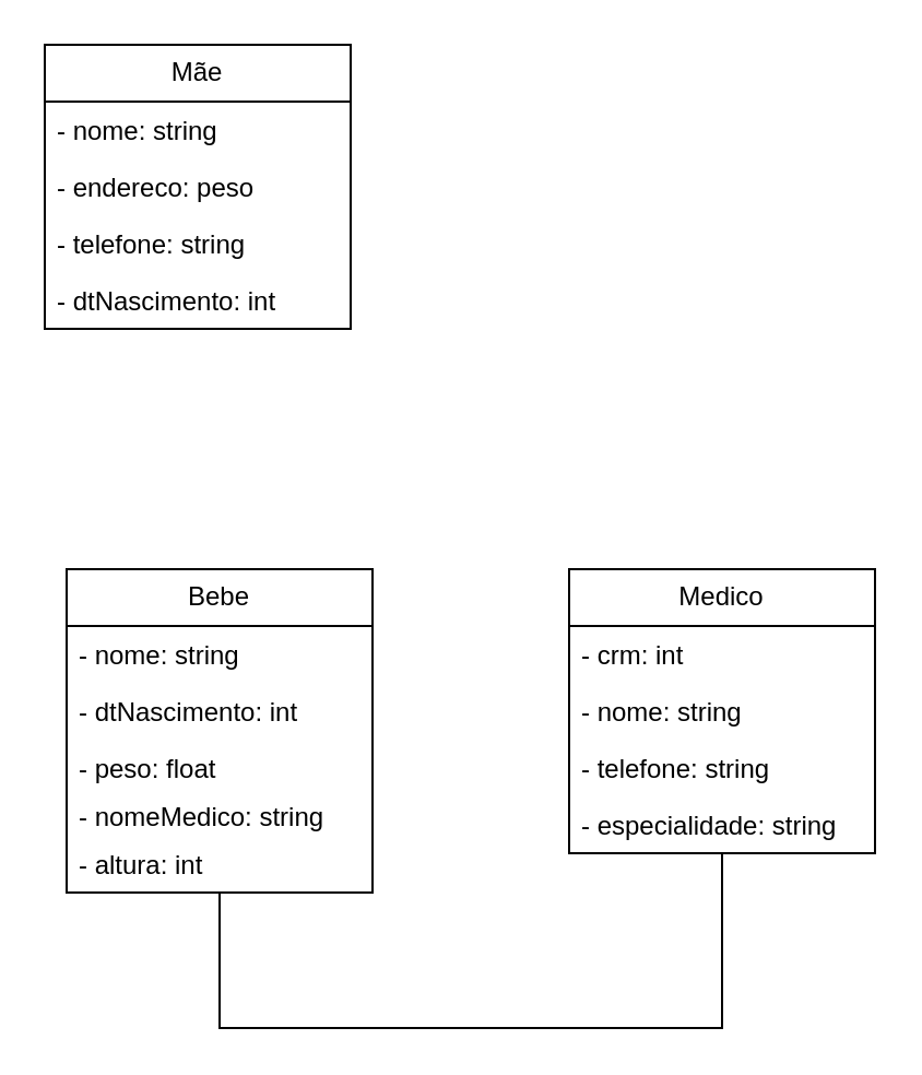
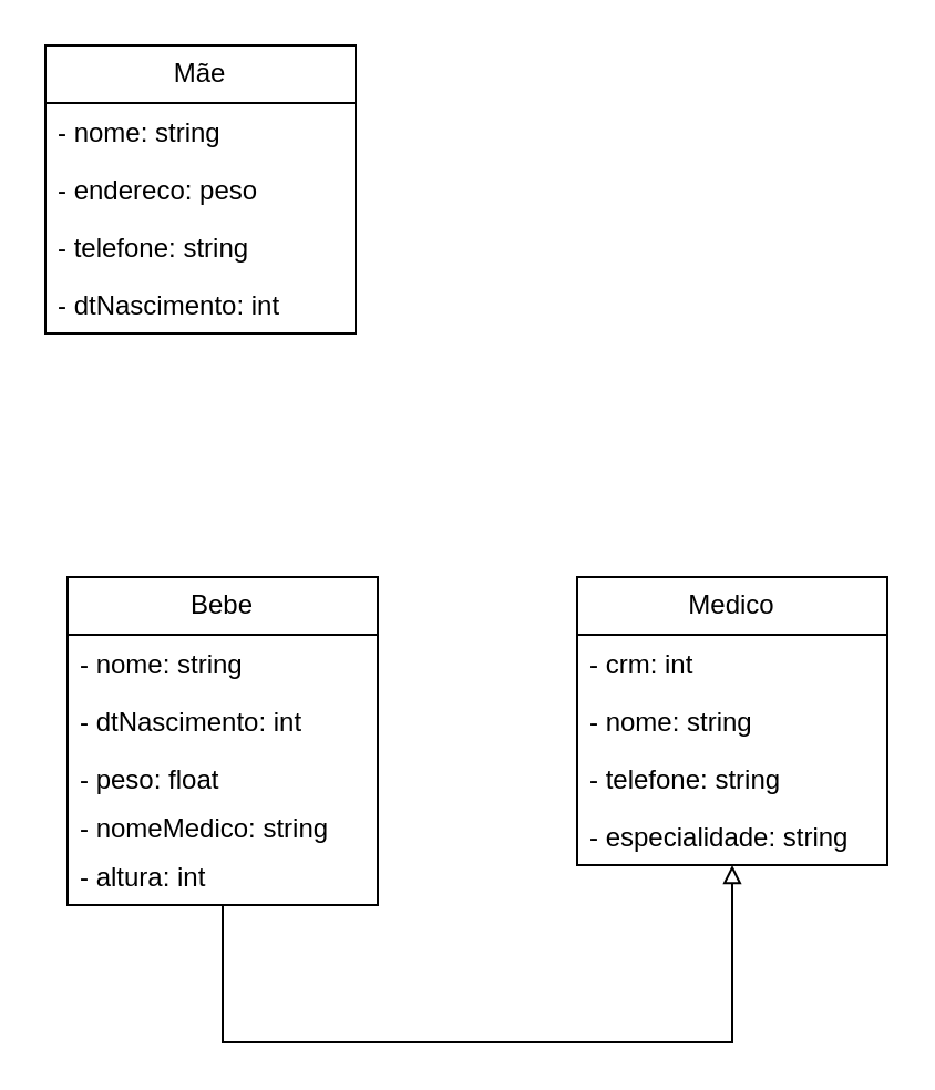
- <mxCell id="2" style="edgeStyle=orthogonalEdgeStyle;rounded=0;orthogonalLoop=1;jettySize=auto;html=1;endArrow=none;endFill=0;" parent="1" source="3" target="14" edge="1"><mxGeometry relative="1" as="geometry"><Array as="points"><mxPoint x="100" y="470" /><mxPoint x="330" y="470" /></Array></mxGeometry></mxCell>
+ <mxCell id="2" style="edgeStyle=orthogonalEdgeStyle;rounded=0;orthogonalLoop=1;jettySize=auto;html=1;endArrow=block;endFill=0;" parent="1" source="3" target="14" edge="1"><mxGeometry relative="1" as="geometry"><Array as="points"><mxPoint x="100" y="470" /><mxPoint x="330" y="470" /></Array></mxGeometry></mxCell>
